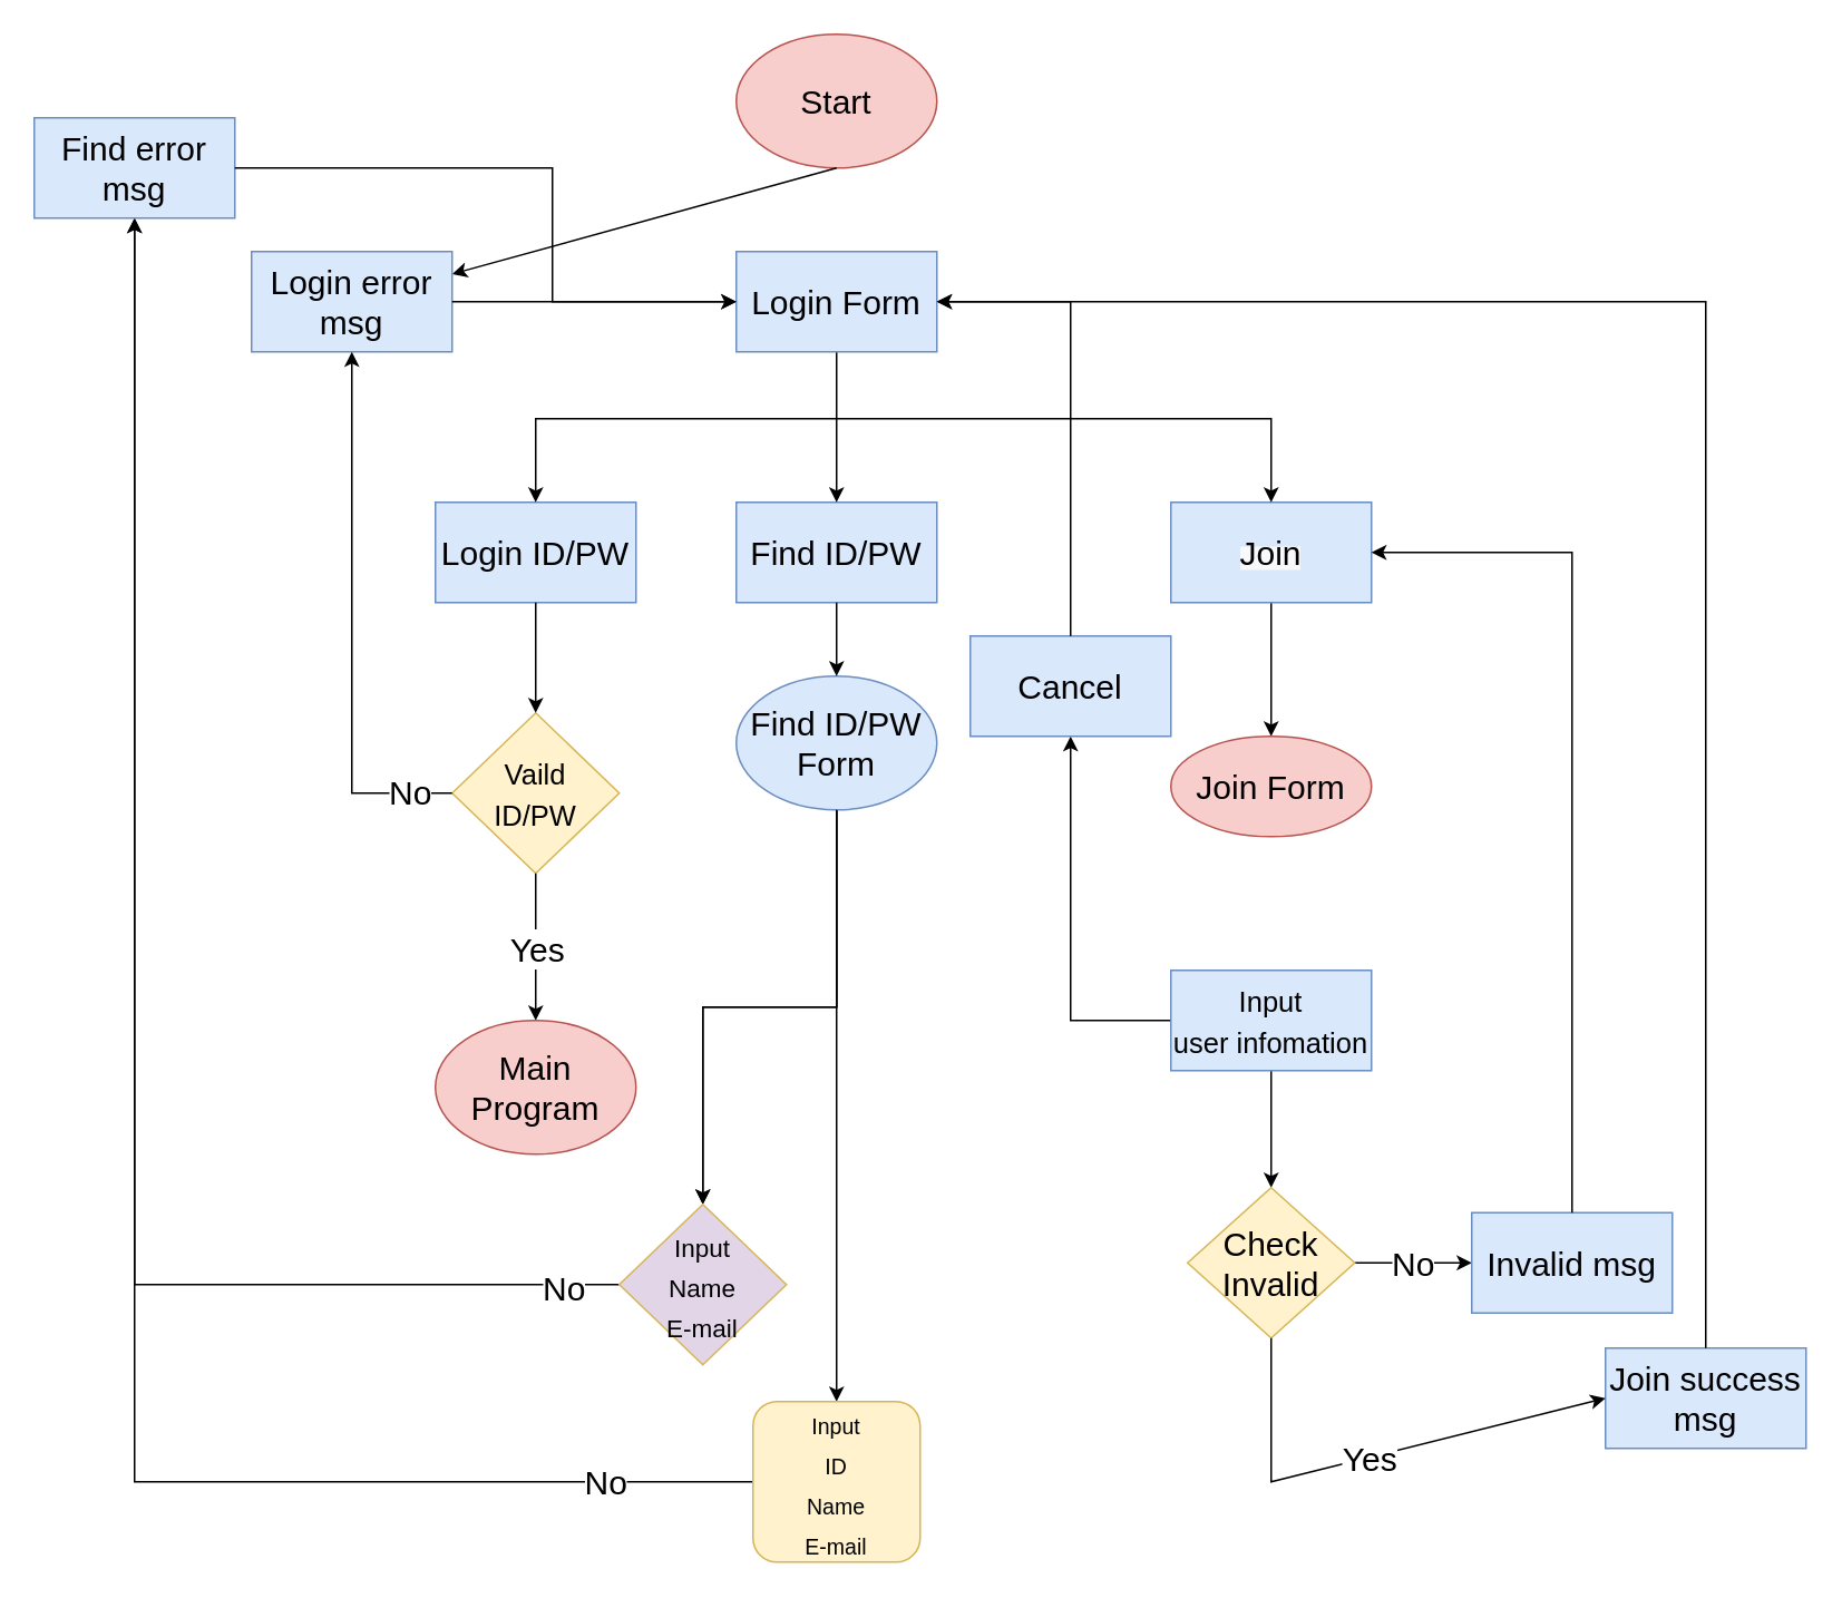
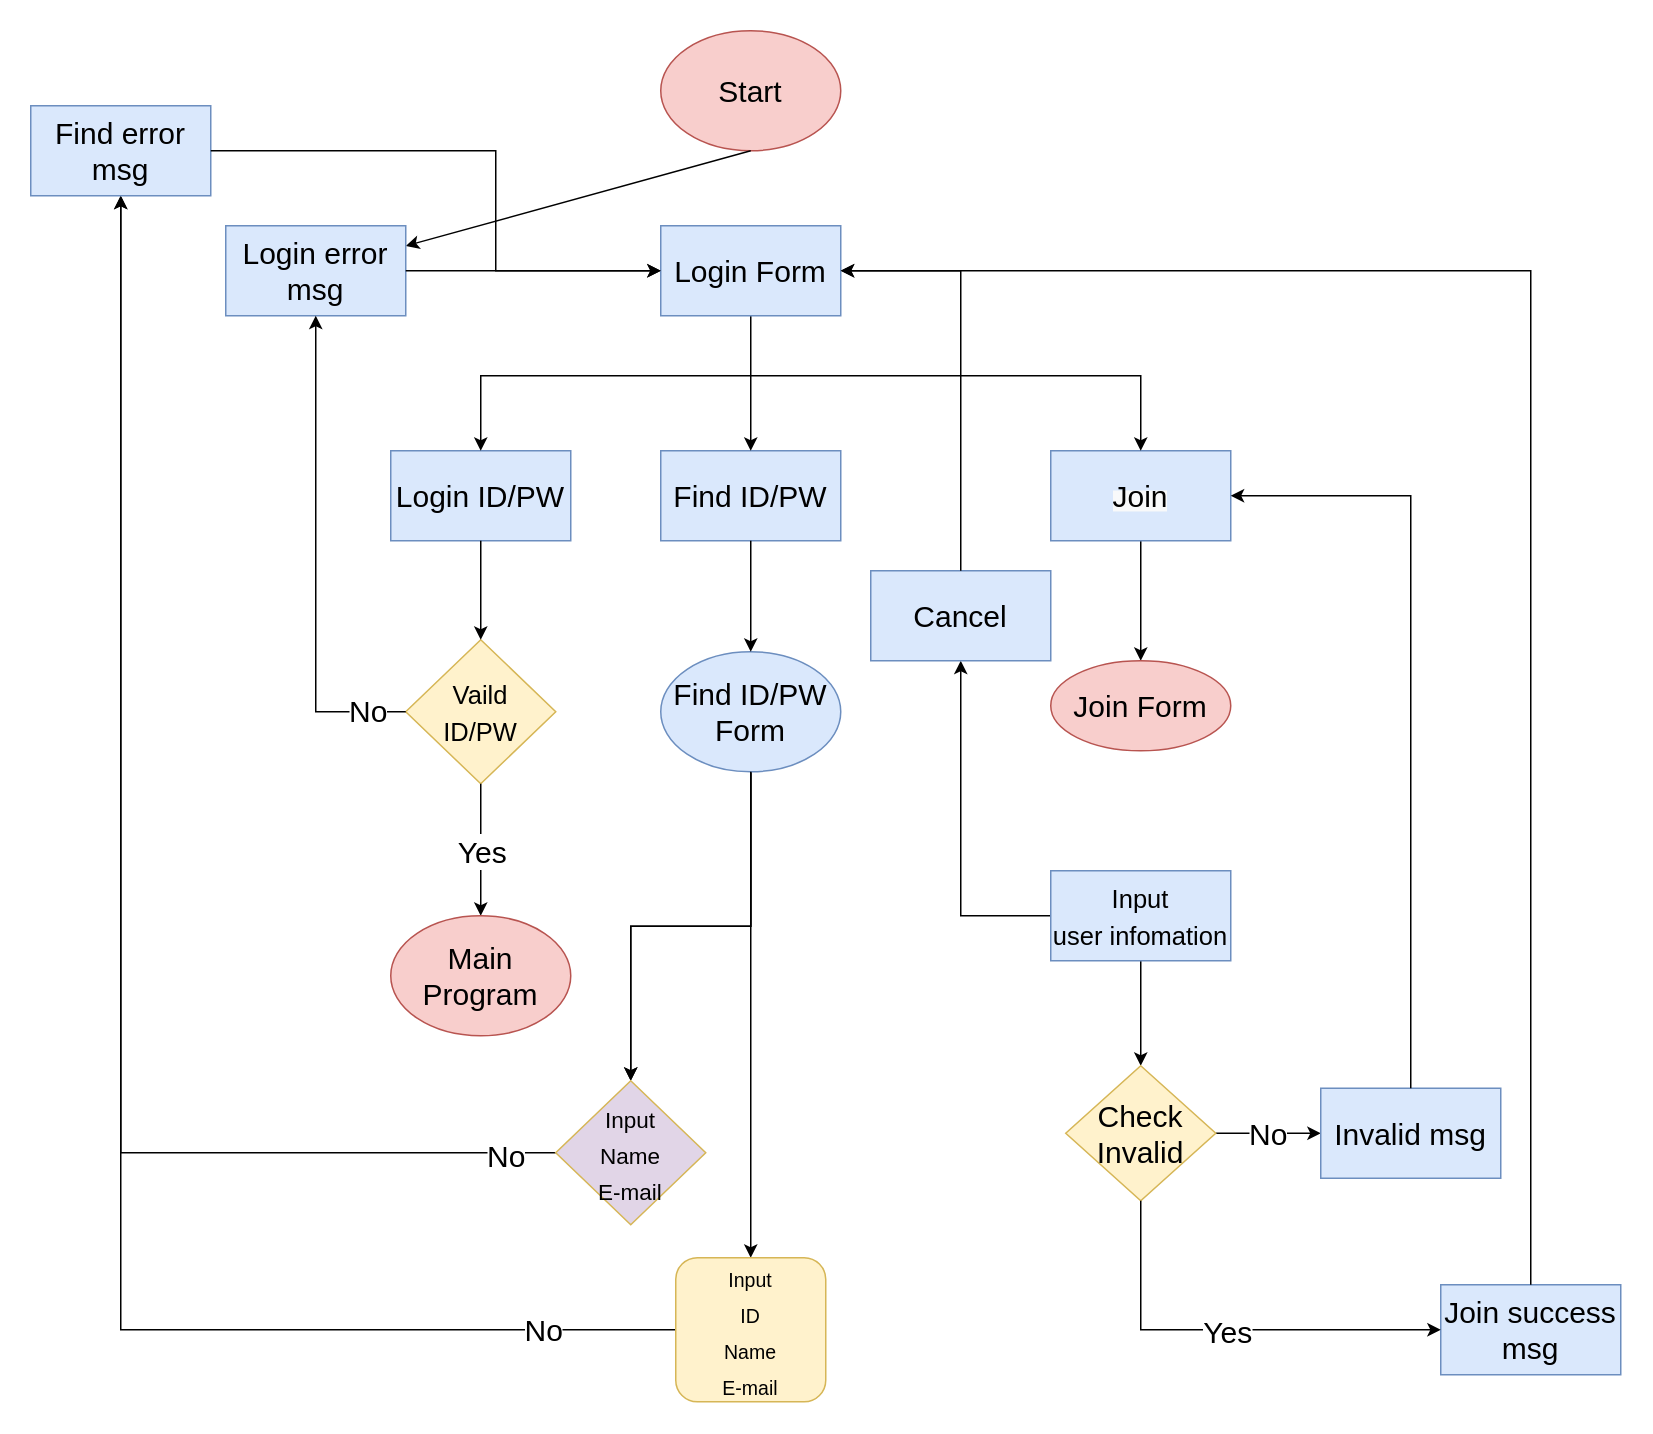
- <mxCell id="23" value="Find ID/PW&lt;br&gt;Form" style="ellipse;whiteSpace=wrap;html=1;fontSize=20;fillColor=#dae8fc;strokeColor=#6c8ebf;" parent="1" vertex="1"><mxGeometry x="440" y="404" width="120" height="80" as="geometry" /></mxCell>
+ <mxCell id="23" value="Find ID/PW&lt;br&gt;Form" style="ellipse;whiteSpace=wrap;html=1;fontSize=20;fillColor=#dae8fc;strokeColor=#6c8ebf;" parent="1" vertex="1"><mxGeometry x="440" y="434" width="120" height="80" as="geometry" /></mxCell>
- <mxCell id="43" value="Join success&lt;br&gt;msg" style="rounded=0;whiteSpace=wrap;html=1;fontSize=20;fillColor=#dae8fc;strokeColor=#6c8ebf;" parent="1" vertex="1"><mxGeometry x="960" y="806" width="120" height="60" as="geometry" /></mxCell>
+ <mxCell id="43" value="Join success&lt;br&gt;msg" style="rounded=0;whiteSpace=wrap;html=1;fontSize=20;fillColor=#dae8fc;strokeColor=#6c8ebf;" parent="1" vertex="1"><mxGeometry x="960" y="856" width="120" height="60" as="geometry" /></mxCell>
